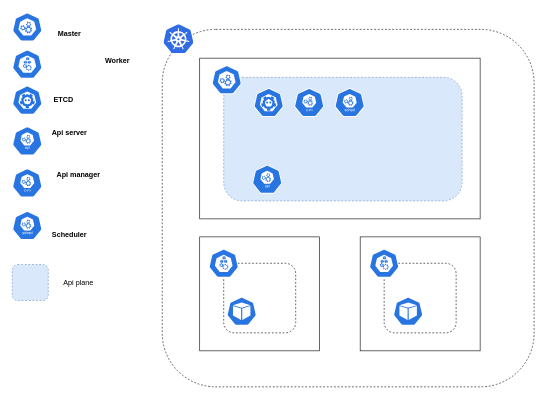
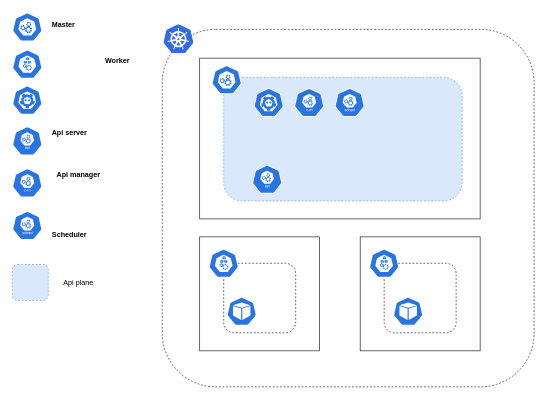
- <mxCell id="9" value="Master" style="text;html=1;align=center;verticalAlign=middle;resizable=0;points=[];autosize=1;fontStyle=1" parent="1" vertex="1"><mxGeometry x="90" y="45" width="50" height="20" as="geometry" /></mxCell>
+ <mxCell id="9" value="Master" style="text;html=1;align=center;verticalAlign=middle;resizable=0;points=[];autosize=1;fontStyle=1" parent="1" vertex="1"><mxGeometry x="80" y="30" width="50" height="20" as="geometry" /></mxCell>
- <mxCell id="12" value="ETCD" style="text;html=1;align=center;verticalAlign=middle;resizable=0;points=[];autosize=1;fontStyle=1" parent="1" vertex="1"><mxGeometry x="80" y="156" width="50" height="20" as="geometry" /></mxCell>
